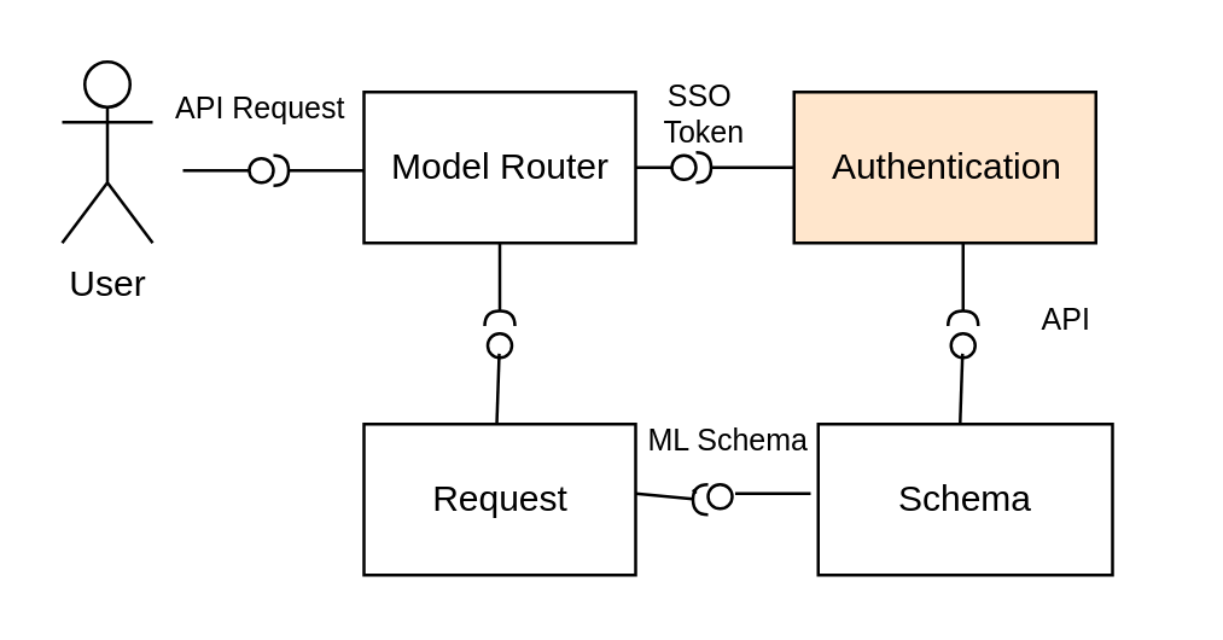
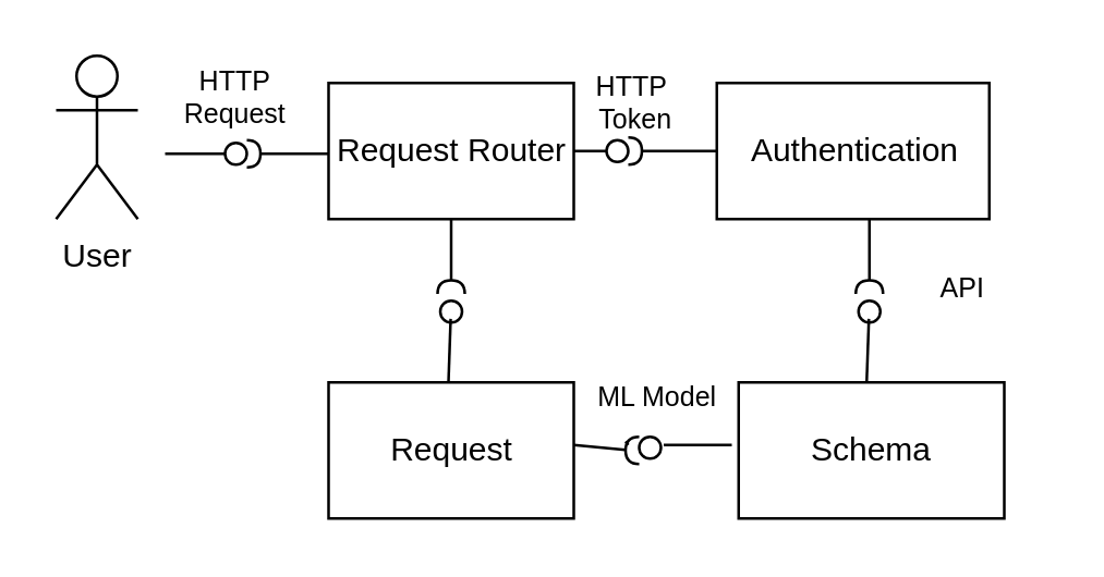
- <mxCell id="13" value="API Request" style="text;html=1;align=center;verticalAlign=middle;whiteSpace=wrap;rounded=0;fontSize=10;" vertex="1" parent="1"><mxGeometry x="56" y="20" width="60" height="30" as="geometry" /></mxCell>
+ <mxCell id="13" value="HTTP Request" style="text;html=1;align=center;verticalAlign=middle;whiteSpace=wrap;rounded=0;fontSize=10;" vertex="1" parent="1"><mxGeometry x="56" y="20" width="60" height="30" as="geometry" /></mxCell>
- <mxCell id="14" value="SSO&amp;nbsp;&lt;div&gt;Token&lt;/div&gt;" style="text;html=1;align=center;verticalAlign=middle;whiteSpace=wrap;rounded=0;fontSize=10;" vertex="1" parent="1"><mxGeometry x="202.5" y="22" width="60" height="30" as="geometry" /></mxCell>
+ <mxCell id="14" value="HTTP&amp;nbsp;&lt;div&gt;Token&lt;/div&gt;" style="text;html=1;align=center;verticalAlign=middle;whiteSpace=wrap;rounded=0;fontSize=10;" vertex="1" parent="1"><mxGeometry x="202.5" y="22" width="60" height="30" as="geometry" /></mxCell>
- <mxCell id="2" value="Model Router" style="html=1;rounded=0;" vertex="1" parent="1"><mxGeometry x="120" y="30" width="90" height="50" as="geometry" /></mxCell>
+ <mxCell id="2" value="Request Router" style="html=1;rounded=0;" vertex="1" parent="1"><mxGeometry x="120" y="30" width="90" height="50" as="geometry" /></mxCell>
- <mxCell id="5" value="Authentication" style="html=1;rounded=0;fillColor=#ffe6cc;" vertex="1" parent="1"><mxGeometry x="262.5" y="30" width="100" height="50" as="geometry" /></mxCell>
+ <mxCell id="5" value="Authentication" style="html=1;rounded=0;" vertex="1" parent="1"><mxGeometry x="262.5" y="30" width="100" height="50" as="geometry" /></mxCell>
- <mxCell id="28" value="ML Schema" style="text;html=1;align=center;verticalAlign=middle;whiteSpace=wrap;rounded=0;fontSize=10;" vertex="1" parent="1"><mxGeometry x="210.5" y="130" width="60" height="30" as="geometry" /></mxCell>
+ <mxCell id="28" value="ML Model" style="text;html=1;align=center;verticalAlign=middle;whiteSpace=wrap;rounded=0;fontSize=10;" vertex="1" parent="1"><mxGeometry x="210.5" y="130" width="60" height="30" as="geometry" /></mxCell>
